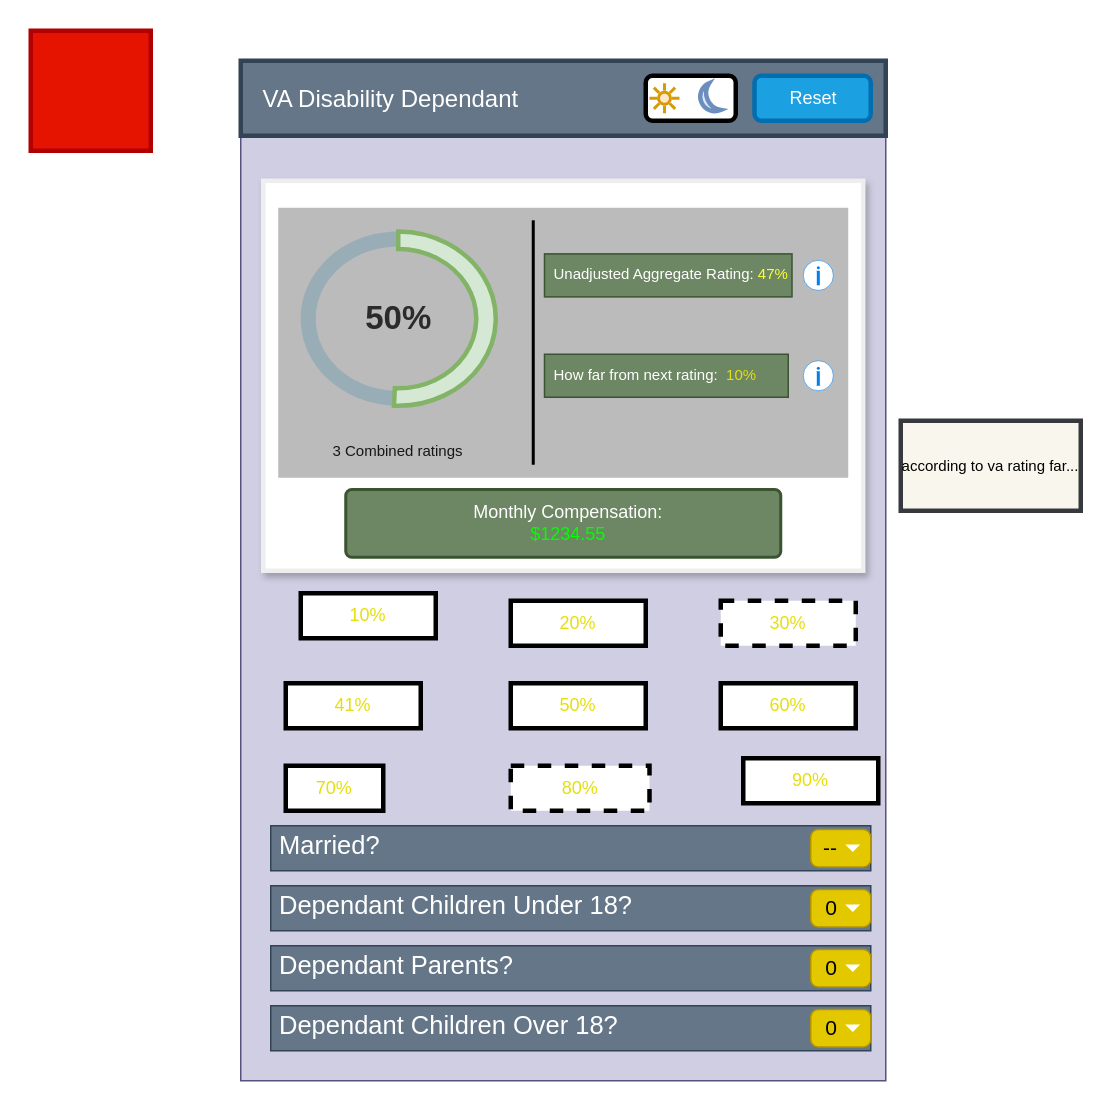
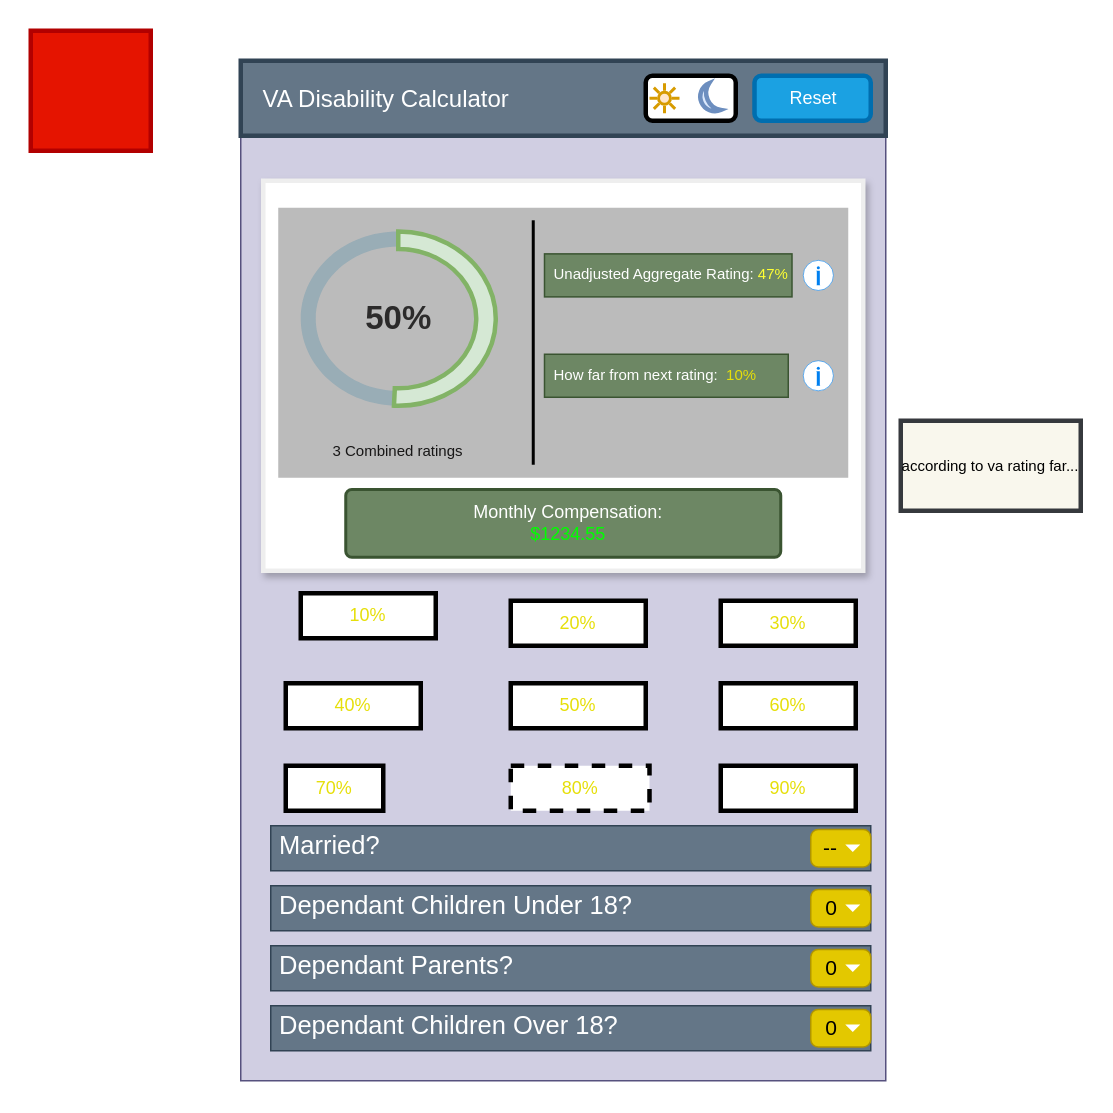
- <mxCell id="3" value="VA Disability Dependant" style="html=1;shadow=0;fillColor=#647687;strokeColor=#314354;fontSize=16;fontColor=#ffffff;align=left;spacing=15;strokeWidth=3;" parent="1" vertex="1"><mxGeometry x="160" y="40" width="430" height="50" as="geometry" /></mxCell>
+ <mxCell id="3" value="VA Disability Calculator" style="html=1;shadow=0;fillColor=#647687;strokeColor=#314354;fontSize=16;fontColor=#ffffff;align=left;spacing=15;strokeWidth=3;" parent="1" vertex="1"><mxGeometry x="160" y="40" width="430" height="50" as="geometry" /></mxCell>
- <mxCell id="22" value="30%" style="rounded=0;whiteSpace=wrap;html=1;strokeWidth=3;fontColor=#e6df0a;dashed=1;" parent="1" vertex="1"><mxGeometry x="480" y="400" width="90" height="30" as="geometry" /></mxCell>
+ <mxCell id="22" value="30%" style="rounded=0;whiteSpace=wrap;html=1;strokeWidth=3;fontColor=#e6df0a;" parent="1" vertex="1"><mxGeometry x="480" y="400" width="90" height="30" as="geometry" /></mxCell>
- <mxCell id="21" value="41%" style="rounded=0;whiteSpace=wrap;html=1;strokeWidth=3;fontColor=#e6df0a;" parent="1" vertex="1"><mxGeometry x="190" y="455" width="90" height="30" as="geometry" /></mxCell>
+ <mxCell id="21" value="40%" style="rounded=0;whiteSpace=wrap;html=1;strokeWidth=3;fontColor=#e6df0a;" parent="1" vertex="1"><mxGeometry x="190" y="455" width="90" height="30" as="geometry" /></mxCell>
- <mxCell id="16" value="90%" style="rounded=0;whiteSpace=wrap;html=1;strokeWidth=3;fontColor=#e6df0a;" parent="1" vertex="1"><mxGeometry x="495" y="505" width="90" height="30" as="geometry" /></mxCell>
+ <mxCell id="16" value="90%" style="rounded=0;whiteSpace=wrap;html=1;strokeWidth=3;fontColor=#e6df0a;" parent="1" vertex="1"><mxGeometry x="480" y="510" width="90" height="30" as="geometry" /></mxCell>
